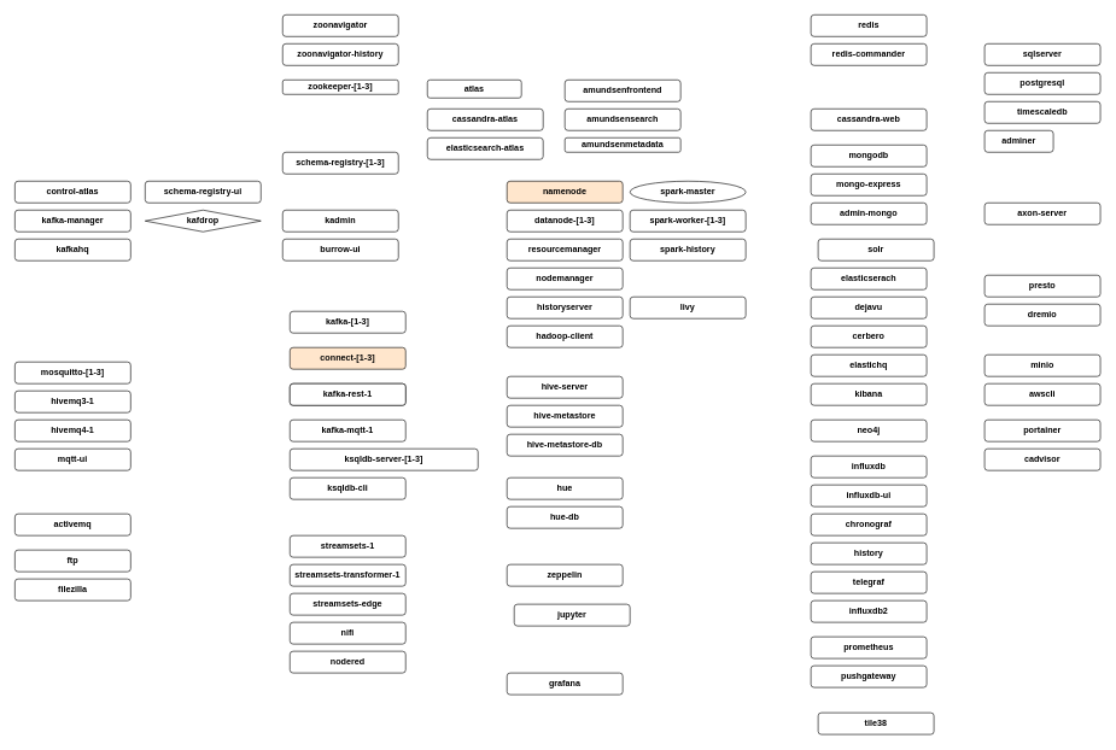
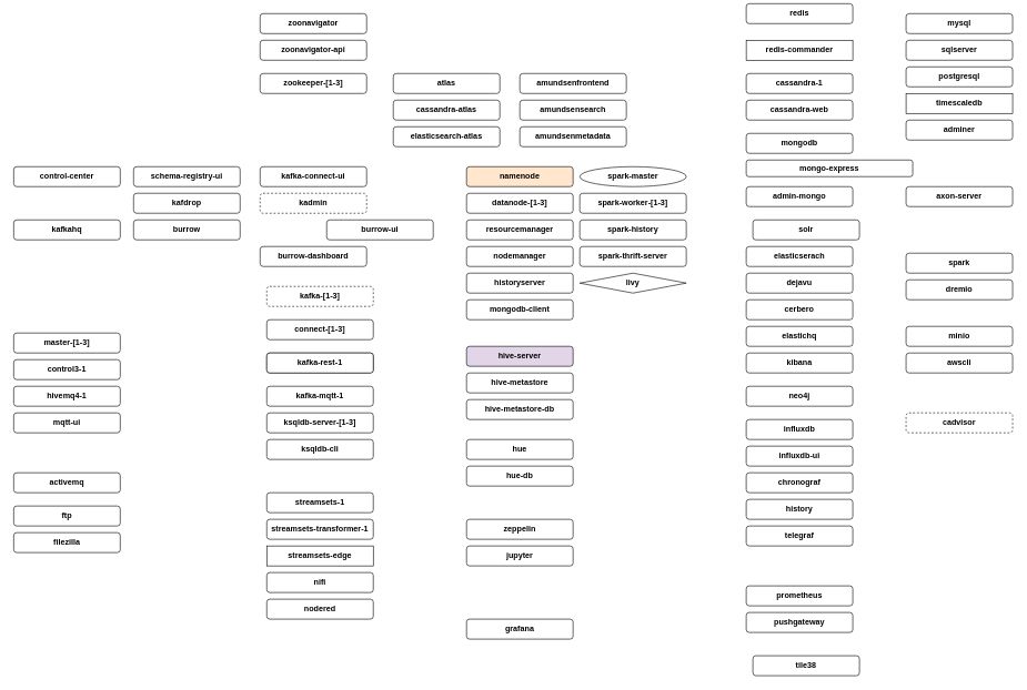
- <mxCell id="53" value="&lt;b&gt;redis&lt;/b&gt;" style="rounded=1;whiteSpace=wrap;html=1;" parent="1" vertex="1"><mxGeometry x="1120" y="20" width="160" height="30" as="geometry" /></mxCell>
+ <mxCell id="53" value="&lt;b&gt;redis&lt;/b&gt;" style="rounded=1;whiteSpace=wrap;html=1;" parent="1" vertex="1"><mxGeometry x="1120" y="5" width="160" height="30" as="geometry" /></mxCell>
+ <mxCell id="76" value="&lt;b&gt;mysql&lt;/b&gt;" style="rounded=1;whiteSpace=wrap;html=1;" parent="1" vertex="1"><mxGeometry x="1360" y="20" width="160" height="30" as="geometry" /></mxCell>
- <mxCell id="5" value="&lt;b&gt;zoonavigator-history&lt;/b&gt;" style="rounded=1;whiteSpace=wrap;html=1;" parent="1" vertex="1"><mxGeometry x="390" y="60" width="160" height="30" as="geometry" /></mxCell>
+ <mxCell id="5" value="&lt;b&gt;zoonavigator-api&lt;/b&gt;" style="rounded=1;whiteSpace=wrap;html=1;" parent="1" vertex="1"><mxGeometry x="390" y="60" width="160" height="30" as="geometry" /></mxCell>
- <mxCell id="54" value="&lt;b&gt;redis-commander&lt;/b&gt;" style="rounded=1;whiteSpace=wrap;html=1;" parent="1" vertex="1"><mxGeometry x="1120" y="60" width="160" height="30" as="geometry" /></mxCell>
+ <mxCell id="54" value="&lt;b&gt;redis-commander&lt;/b&gt;" style="whiteSpace=wrap;html=1;rounded=0;" parent="1" vertex="1"><mxGeometry x="1120" y="60" width="160" height="30" as="geometry" /></mxCell>
- <mxCell id="2" value="&lt;b&gt;zookeeper-[1-3]&lt;/b&gt;" style="rounded=1;whiteSpace=wrap;html=1;" parent="1" vertex="1"><mxGeometry x="390" y="110" width="160" height="20" as="geometry" /></mxCell>
+ <mxCell id="2" value="&lt;b&gt;zookeeper-[1-3]&lt;/b&gt;" style="rounded=1;whiteSpace=wrap;html=1;" parent="1" vertex="1"><mxGeometry x="390" y="110" width="160" height="30" as="geometry" /></mxCell>
- <mxCell id="4" value="&lt;b&gt;atlas&lt;/b&gt;" style="rounded=1;whiteSpace=wrap;html=1;" parent="1" vertex="1"><mxGeometry x="590" y="110" width="130" height="25" as="geometry" /></mxCell>
+ <mxCell id="4" value="&lt;b&gt;atlas&lt;/b&gt;" style="rounded=1;whiteSpace=wrap;html=1;" parent="1" vertex="1"><mxGeometry x="590" y="110" width="160" height="30" as="geometry" /></mxCell>
+ <mxCell id="55" value="&lt;b&gt;cassandra-1&lt;/b&gt;" style="rounded=1;whiteSpace=wrap;html=1;" parent="1" vertex="1"><mxGeometry x="1120" y="110" width="160" height="30" as="geometry" /></mxCell>
- <mxCell id="79" value="&lt;b&gt;timescaledb&lt;/b&gt;" style="rounded=1;whiteSpace=wrap;html=1;" parent="1" vertex="1"><mxGeometry x="1360" y="140" width="160" height="30" as="geometry" /></mxCell>
+ <mxCell id="79" value="&lt;b&gt;timescaledb&lt;/b&gt;" style="whiteSpace=wrap;html=1;rounded=0;" parent="1" vertex="1"><mxGeometry x="1360" y="140" width="160" height="30" as="geometry" /></mxCell>
- <mxCell id="80" value="&lt;b&gt;adminer&lt;/b&gt;" style="rounded=1;whiteSpace=wrap;html=1;" parent="1" vertex="1"><mxGeometry x="1360" y="180" width="95" height="30" as="geometry" /></mxCell>
+ <mxCell id="80" value="&lt;b&gt;adminer&lt;/b&gt;" style="rounded=1;whiteSpace=wrap;html=1;" parent="1" vertex="1"><mxGeometry x="1360" y="180" width="160" height="30" as="geometry" /></mxCell>
- <mxCell id="42" value="&lt;b&gt;amundsenmetadata&lt;/b&gt;" style="rounded=1;whiteSpace=wrap;html=1;" parent="1" vertex="1"><mxGeometry x="780" y="190" width="160" height="20" as="geometry" /></mxCell>
+ <mxCell id="42" value="&lt;b&gt;amundsenmetadata&lt;/b&gt;" style="rounded=1;whiteSpace=wrap;html=1;" parent="1" vertex="1"><mxGeometry x="780" y="190" width="160" height="30" as="geometry" /></mxCell>
- <mxCell id="8" value="&lt;b&gt;schema-registry-[1-3]&lt;/b&gt;" style="rounded=1;whiteSpace=wrap;html=1;" parent="1" vertex="1"><mxGeometry x="390" y="210" width="160" height="30" as="geometry" /></mxCell>
- <mxCell id="58" value="&lt;b&gt;mongo-express&lt;/b&gt;" style="rounded=1;whiteSpace=wrap;html=1;" parent="1" vertex="1"><mxGeometry x="1120" y="240" width="160" height="30" as="geometry" /></mxCell>
+ <mxCell id="58" value="&lt;b&gt;mongo-express&lt;/b&gt;" style="rounded=1;whiteSpace=wrap;html=1;" parent="1" vertex="1"><mxGeometry x="1120" y="240" width="250" height="25" as="geometry" /></mxCell>
- <mxCell id="11" value="&lt;b&gt;control-atlas&lt;/b&gt;" style="rounded=1;whiteSpace=wrap;html=1;" parent="1" vertex="1"><mxGeometry x="20" y="250" width="160" height="30" as="geometry" /></mxCell>
+ <mxCell id="11" value="&lt;b&gt;control-center&lt;/b&gt;" style="rounded=1;whiteSpace=wrap;html=1;" parent="1" vertex="1"><mxGeometry x="20" y="250" width="160" height="30" as="geometry" /></mxCell>
+ <mxCell id="16" value="&lt;b&gt;kafka-connect-ui&lt;/b&gt;" style="rounded=1;whiteSpace=wrap;html=1;" parent="1" vertex="1"><mxGeometry x="390" y="250" width="160" height="30" as="geometry" /></mxCell>
- <mxCell id="17" value="&lt;b&gt;kafka-manager&lt;/b&gt;" style="rounded=1;whiteSpace=wrap;html=1;" parent="1" vertex="1"><mxGeometry x="20" y="290" width="160" height="30" as="geometry" /></mxCell>
- <mxCell id="18" value="&lt;b&gt;kafdrop&lt;/b&gt;" style="rhombus;whiteSpace=wrap;html=1;" parent="1" vertex="1"><mxGeometry x="200" y="290" width="160" height="30" as="geometry" /></mxCell>
+ <mxCell id="18" value="&lt;b&gt;kafdrop&lt;/b&gt;" style="rounded=1;whiteSpace=wrap;html=1;" parent="1" vertex="1"><mxGeometry x="200" y="290" width="160" height="30" as="geometry" /></mxCell>
- <mxCell id="19" value="&lt;b&gt;kadmin&lt;/b&gt;" style="rounded=1;whiteSpace=wrap;html=1;" parent="1" vertex="1"><mxGeometry x="390" y="290" width="160" height="30" as="geometry" /></mxCell>
+ <mxCell id="19" value="&lt;b&gt;kadmin&lt;/b&gt;" style="rounded=1;whiteSpace=wrap;html=1;dashed=1;" parent="1" vertex="1"><mxGeometry x="390" y="290" width="160" height="30" as="geometry" /></mxCell>
+ <mxCell id="21" value="&lt;b&gt;burrow&lt;/b&gt;" style="rounded=1;whiteSpace=wrap;html=1;" parent="1" vertex="1"><mxGeometry x="200" y="330" width="160" height="30" as="geometry" /></mxCell>
- <mxCell id="22" value="&lt;b&gt;burrow-ui&lt;/b&gt;" style="rounded=1;whiteSpace=wrap;html=1;" parent="1" vertex="1"><mxGeometry x="390" y="330" width="160" height="30" as="geometry" /></mxCell>
+ <mxCell id="22" value="&lt;b&gt;burrow-ui&lt;/b&gt;" style="rounded=1;whiteSpace=wrap;html=1;" parent="1" vertex="1"><mxGeometry x="490" y="330" width="160" height="30" as="geometry" /></mxCell>
+ <mxCell id="23" value="&lt;b&gt;burrow-dashboard&lt;/b&gt;" style="rounded=1;whiteSpace=wrap;html=1;" parent="1" vertex="1"><mxGeometry x="390" y="370" width="160" height="30" as="geometry" /></mxCell>
+ <mxCell id="33" value="&lt;b&gt;spark-thrift-server&lt;/b&gt;" style="rounded=1;whiteSpace=wrap;html=1;" parent="1" vertex="1"><mxGeometry x="870" y="370" width="160" height="30" as="geometry" /></mxCell>
- <mxCell id="93" value="&lt;b&gt;presto&lt;/b&gt;" style="rounded=1;whiteSpace=wrap;html=1;" vertex="1" parent="1"><mxGeometry x="1360" y="380" width="160" height="30" as="geometry" /></mxCell>
+ <mxCell id="93" value="&lt;b&gt;spark&lt;/b&gt;" style="rounded=1;whiteSpace=wrap;html=1;" vertex="1" parent="1"><mxGeometry x="1360" y="380" width="160" height="30" as="geometry" /></mxCell>
- <mxCell id="34" value="&lt;b&gt;livy&lt;/b&gt;" style="rounded=1;whiteSpace=wrap;html=1;" parent="1" vertex="1"><mxGeometry x="870" y="410" width="160" height="30" as="geometry" /></mxCell>
+ <mxCell id="34" value="&lt;b&gt;livy&lt;/b&gt;" style="rhombus;whiteSpace=wrap;html=1;" parent="1" vertex="1"><mxGeometry x="870" y="410" width="160" height="30" as="geometry" /></mxCell>
- <mxCell id="3" value="&lt;b&gt;kafka-[1-3]&lt;/b&gt;" style="rounded=1;whiteSpace=wrap;html=1;" parent="1" vertex="1"><mxGeometry x="400" y="430" width="160" height="30" as="geometry" /></mxCell>
+ <mxCell id="3" value="&lt;b&gt;kafka-[1-3]&lt;/b&gt;" style="rounded=1;whiteSpace=wrap;html=1;dashed=1;" parent="1" vertex="1"><mxGeometry x="400" y="430" width="160" height="30" as="geometry" /></mxCell>
- <mxCell id="29" value="&lt;b&gt;hadoop-client&lt;/b&gt;" style="rounded=1;whiteSpace=wrap;html=1;" parent="1" vertex="1"><mxGeometry x="700" y="450" width="160" height="30" as="geometry" /></mxCell>
+ <mxCell id="29" value="&lt;b&gt;mongodb-client&lt;/b&gt;" style="rounded=1;whiteSpace=wrap;html=1;" parent="1" vertex="1"><mxGeometry x="700" y="450" width="160" height="30" as="geometry" /></mxCell>
- <mxCell id="7" value="&lt;b&gt;connect-[1-3]&lt;/b&gt;" style="rounded=1;whiteSpace=wrap;html=1;fillColor=#ffe6cc;" parent="1" vertex="1"><mxGeometry x="400" y="480" width="160" height="30" as="geometry" /></mxCell>
+ <mxCell id="7" value="&lt;b&gt;connect-[1-3]&lt;/b&gt;" style="rounded=1;whiteSpace=wrap;html=1;" parent="1" vertex="1"><mxGeometry x="400" y="480" width="160" height="30" as="geometry" /></mxCell>
- <mxCell id="82" value="&lt;b&gt;mosquitto-[1-3]&lt;/b&gt;" style="rounded=1;whiteSpace=wrap;html=1;" parent="1" vertex="1"><mxGeometry x="20" y="500" width="160" height="30" as="geometry" /></mxCell>
+ <mxCell id="82" value="&lt;b&gt;master-[1-3]&lt;/b&gt;" style="rounded=1;whiteSpace=wrap;html=1;" parent="1" vertex="1"><mxGeometry x="20" y="500" width="160" height="30" as="geometry" /></mxCell>
- <mxCell id="35" value="&lt;b&gt;hive-server&lt;/b&gt;" style="rounded=1;whiteSpace=wrap;html=1;" parent="1" vertex="1"><mxGeometry x="700" y="520" width="160" height="30" as="geometry" /></mxCell>
+ <mxCell id="35" value="&lt;b&gt;hive-server&lt;/b&gt;" style="rounded=1;whiteSpace=wrap;html=1;fillColor=#e1d5e7;" parent="1" vertex="1"><mxGeometry x="700" y="520" width="160" height="30" as="geometry" /></mxCell>
- <mxCell id="83" value="&lt;b&gt;hivemq3-1&lt;/b&gt;" style="rounded=1;whiteSpace=wrap;html=1;" parent="1" vertex="1"><mxGeometry x="20" y="540" width="160" height="30" as="geometry" /></mxCell>
+ <mxCell id="83" value="&lt;b&gt;control3-1&lt;/b&gt;" style="rounded=1;whiteSpace=wrap;html=1;" parent="1" vertex="1"><mxGeometry x="20" y="540" width="160" height="30" as="geometry" /></mxCell>
- <mxCell id="91" value="&lt;b&gt;portainer&lt;/b&gt;" style="rounded=1;whiteSpace=wrap;html=1;" parent="1" vertex="1"><mxGeometry x="1360" y="580" width="160" height="30" as="geometry" /></mxCell>
- <mxCell id="9" value="&lt;b&gt;ksqldb-server-[1-3]&lt;/b&gt;" style="rounded=1;whiteSpace=wrap;html=1;" parent="1" vertex="1"><mxGeometry x="400" y="620" width="260" height="30" as="geometry" /></mxCell>
+ <mxCell id="9" value="&lt;b&gt;ksqldb-server-[1-3]&lt;/b&gt;" style="rounded=1;whiteSpace=wrap;html=1;" parent="1" vertex="1"><mxGeometry x="400" y="620" width="160" height="30" as="geometry" /></mxCell>
- <mxCell id="92" value="&lt;b&gt;cadvisor&lt;/b&gt;" style="rounded=1;whiteSpace=wrap;html=1;" parent="1" vertex="1"><mxGeometry x="1360" y="620" width="160" height="30" as="geometry" /></mxCell>
+ <mxCell id="92" value="&lt;b&gt;cadvisor&lt;/b&gt;" style="rounded=1;whiteSpace=wrap;html=1;dashed=1;" parent="1" vertex="1"><mxGeometry x="1360" y="620" width="160" height="30" as="geometry" /></mxCell>
- <mxCell id="47" value="&lt;b&gt;streamsets-edge&lt;/b&gt;" style="rounded=1;whiteSpace=wrap;html=1;" parent="1" vertex="1"><mxGeometry x="400" y="820" width="160" height="30" as="geometry" /></mxCell>
+ <mxCell id="47" value="&lt;b&gt;streamsets-edge&lt;/b&gt;" style="whiteSpace=wrap;html=1;rounded=0;" parent="1" vertex="1"><mxGeometry x="400" y="820" width="160" height="30" as="geometry" /></mxCell>
- <mxCell id="72" value="&lt;b&gt;influxdb2&lt;/b&gt;" style="rounded=1;whiteSpace=wrap;html=1;" parent="1" vertex="1"><mxGeometry x="1120" y="830" width="160" height="30" as="geometry" /></mxCell>
- <mxCell id="51" value="&lt;b&gt;jupyter&lt;/b&gt;" style="rounded=1;whiteSpace=wrap;html=1;" parent="1" vertex="1"><mxGeometry x="710" y="835" width="160" height="30" as="geometry" /></mxCell>
+ <mxCell id="51" value="&lt;b&gt;jupyter&lt;/b&gt;" style="rounded=1;whiteSpace=wrap;html=1;" parent="1" vertex="1"><mxGeometry x="700" y="820" width="160" height="30" as="geometry" /></mxCell>
